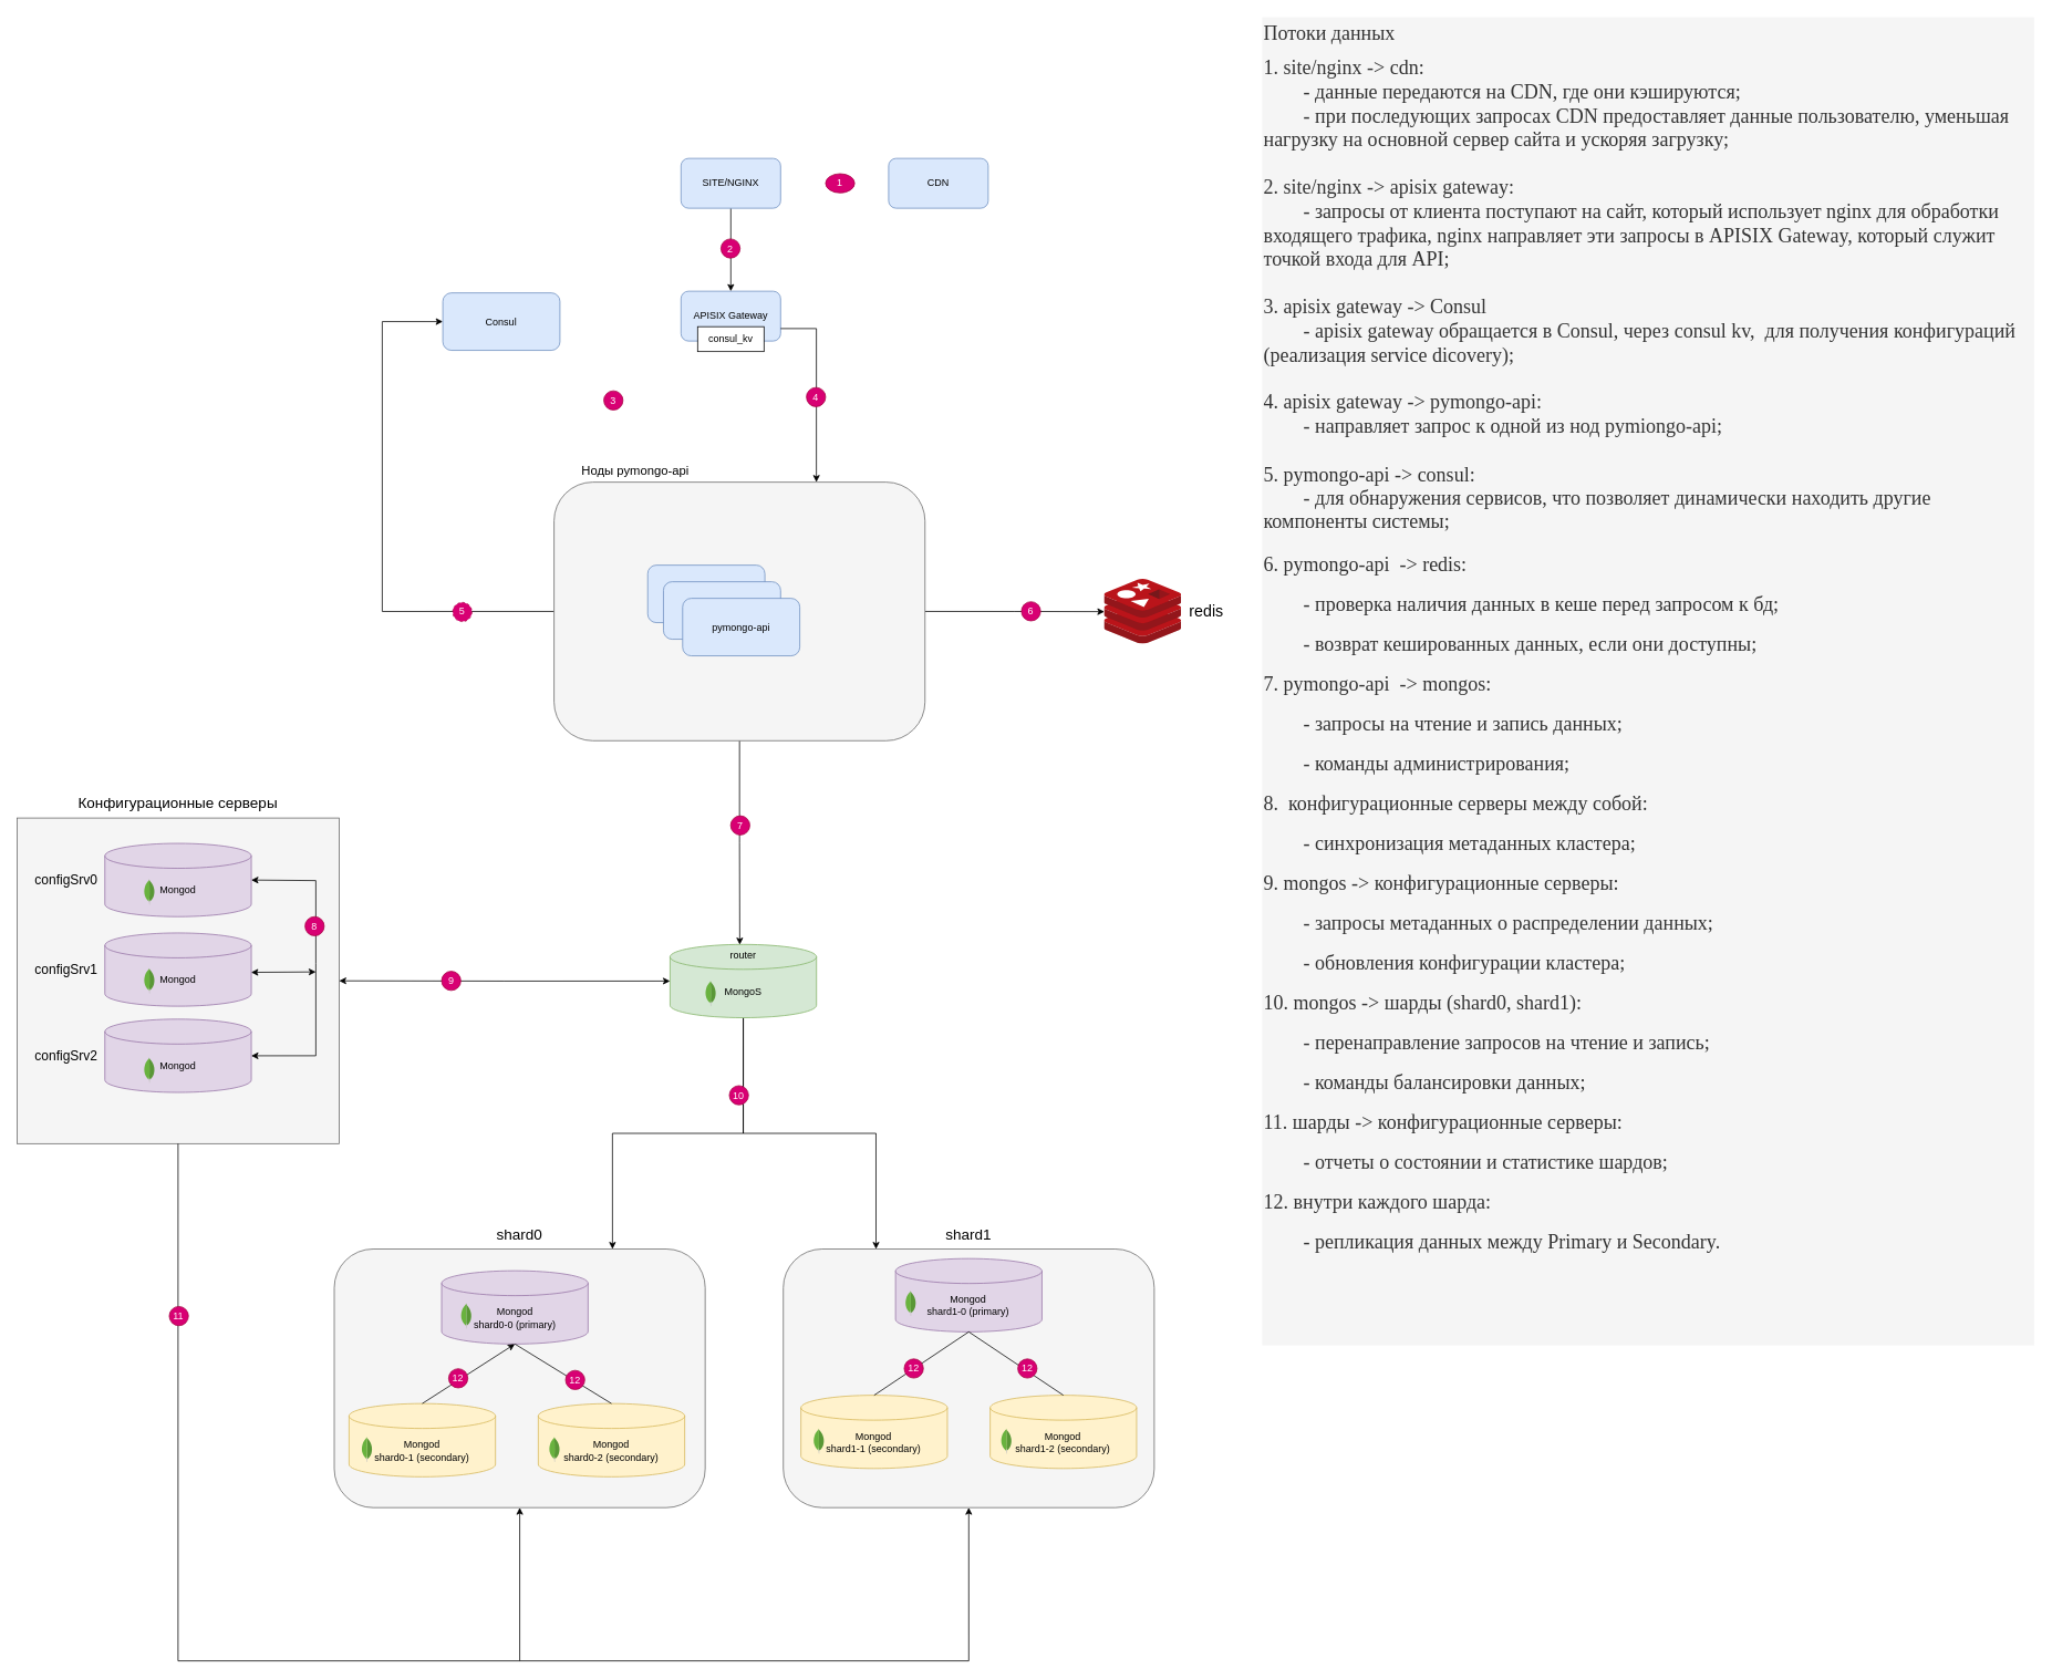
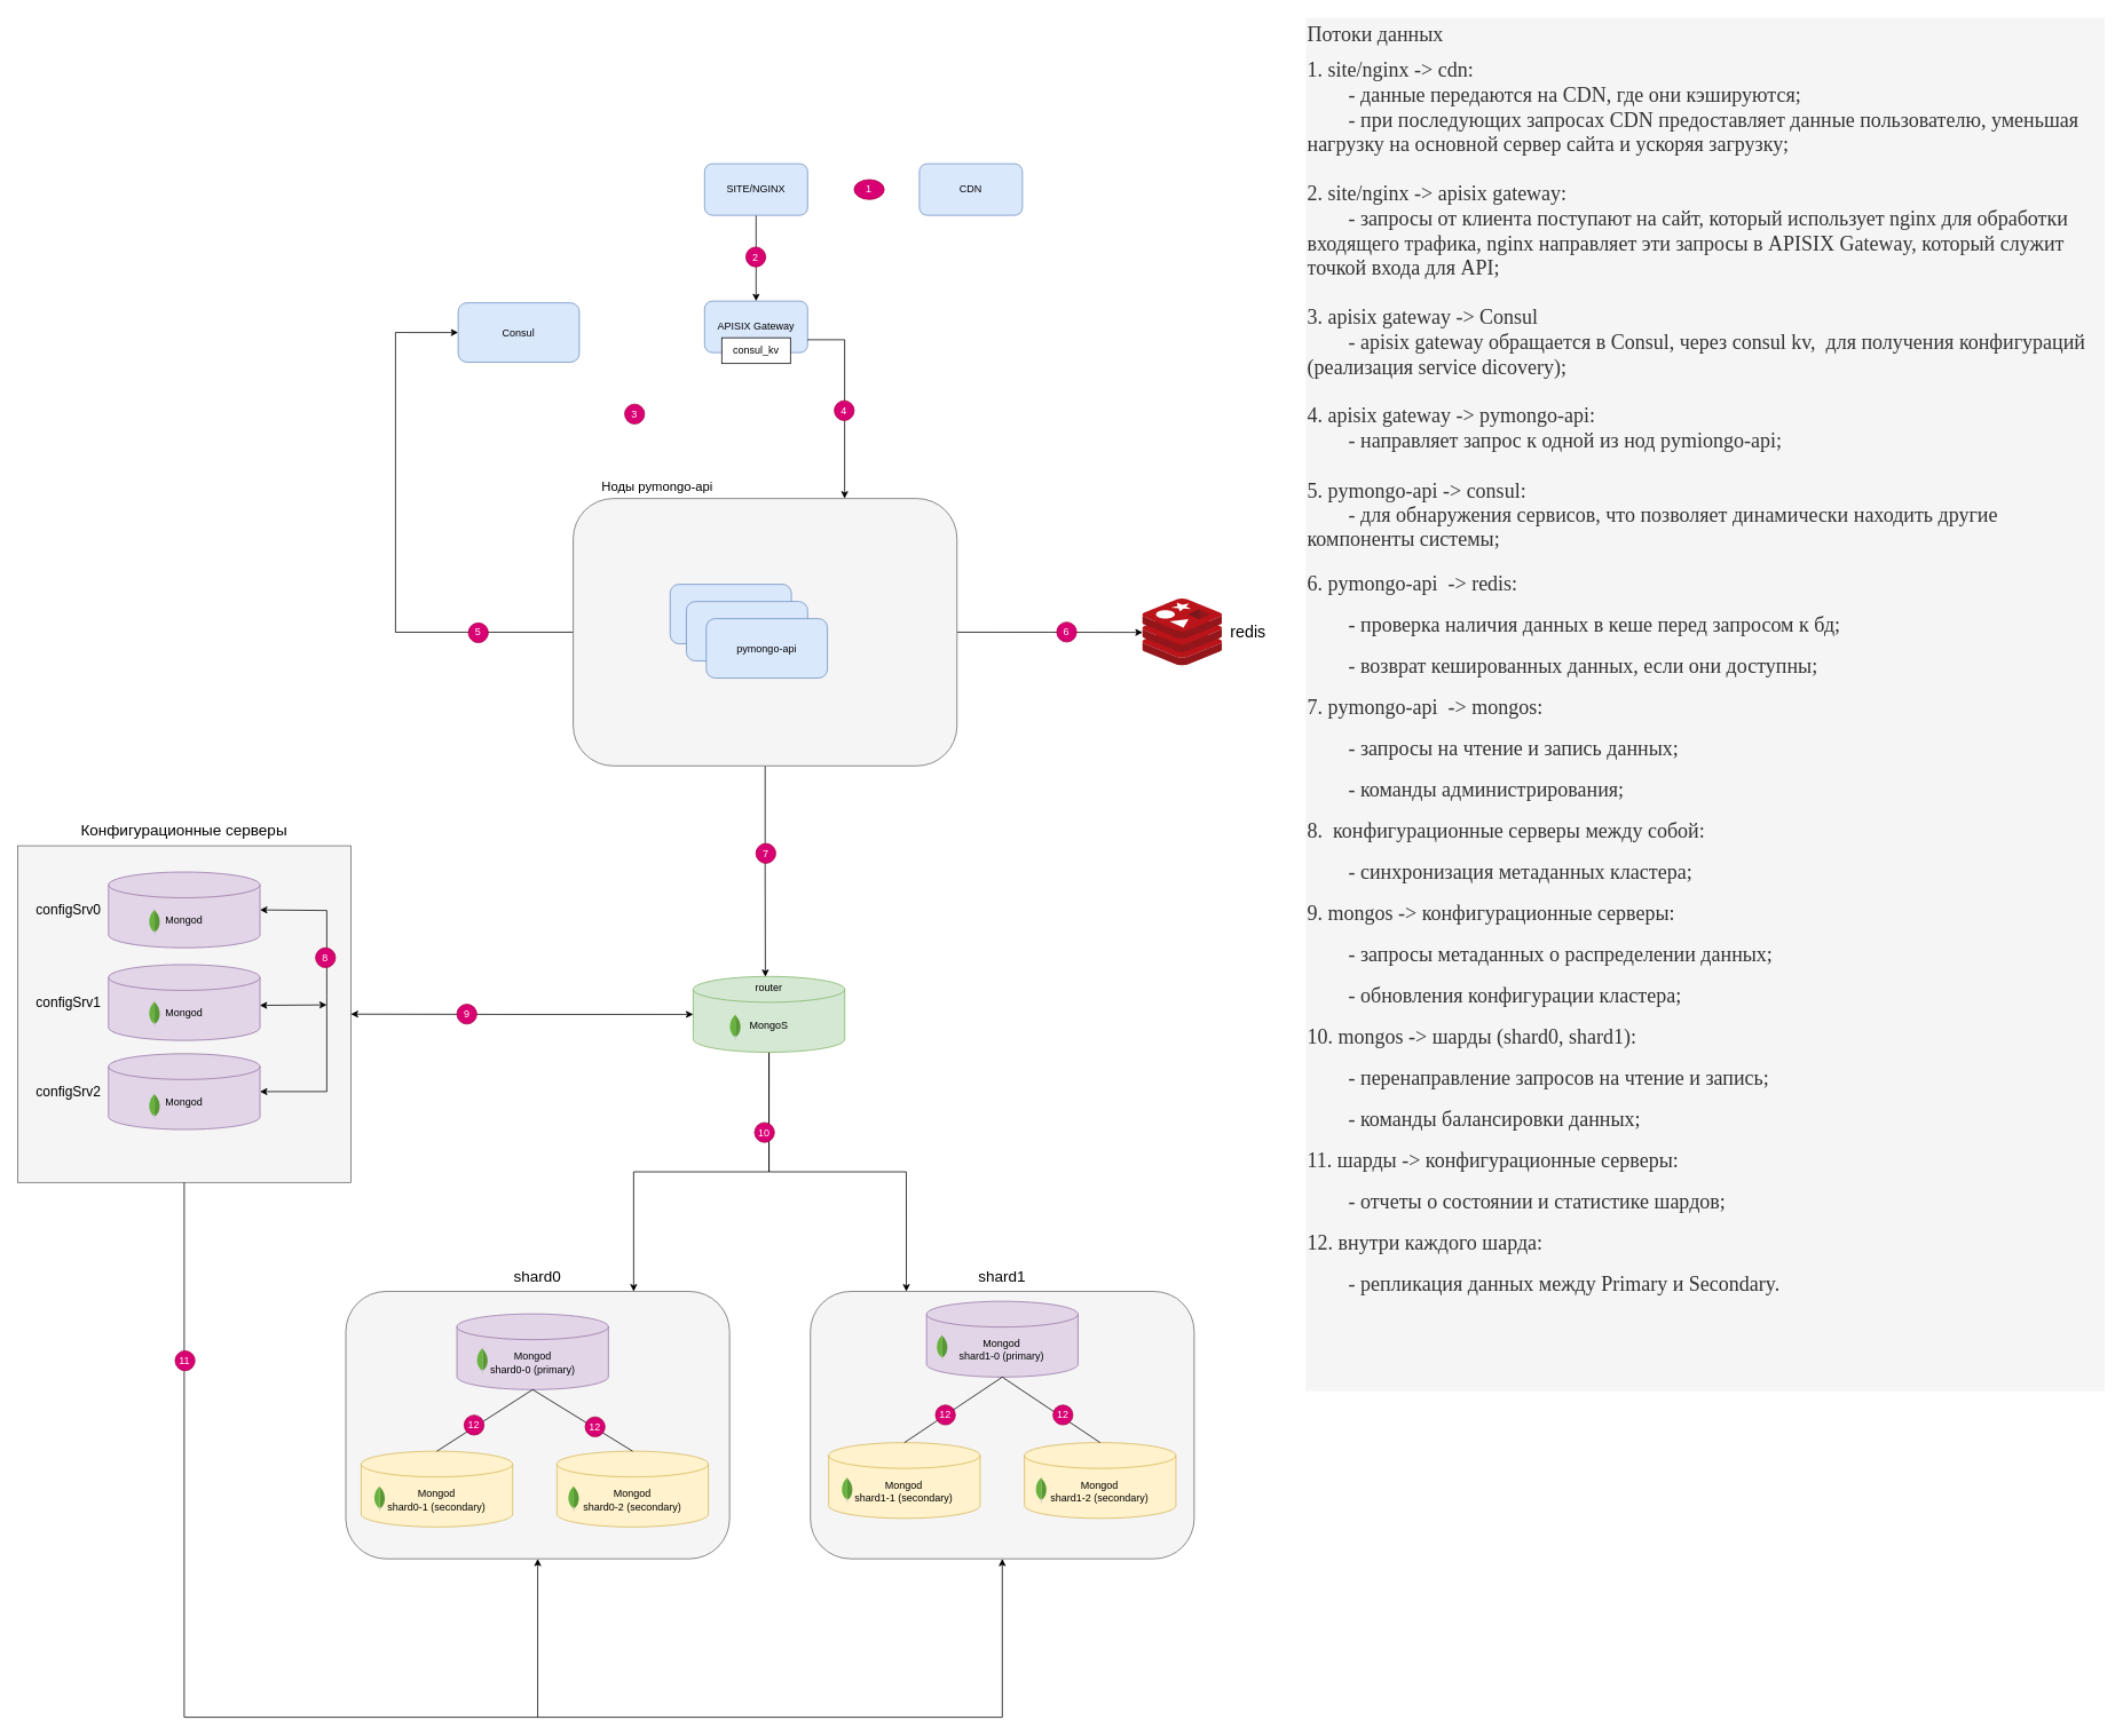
- <mxCell id="73" value="5" style="ellipse;whiteSpace=wrap;html=1;aspect=fixed;fillColor=#d80073;fontColor=#ffffff;strokeColor=#A50040;dashed=1;" parent="1" vertex="1"><mxGeometry x="544.919" y="724.925" width="23.077" height="23.077" as="geometry" /></mxCell>
+ <mxCell id="73" value="5" style="ellipse;whiteSpace=wrap;html=1;aspect=fixed;fillColor=#d80073;fontColor=#ffffff;strokeColor=#A50040;" parent="1" vertex="1"><mxGeometry x="544.919" y="724.925" width="23.077" height="23.077" as="geometry" /></mxCell>
- <mxCell id="47" value="" style="endArrow=classic;html=1;rounded=0;exitX=0.5;exitY=0;exitDx=0;exitDy=0;exitPerimeter=0;entryX=0.5;entryY=1;entryDx=0;entryDy=0;entryPerimeter=0;" parent="1" source="43" target="40" edge="1"><mxGeometry width="50" height="50" relative="1" as="geometry"><mxPoint x="536.21" y="1668.27" as="sourcePoint" /><mxPoint x="586.21" y="1618.27" as="targetPoint" /></mxGeometry></mxCell>
+ <mxCell id="47" value="" style="endArrow=none;html=1;rounded=0;exitX=0.5;exitY=0;exitDx=0;exitDy=0;exitPerimeter=0;entryX=0.5;entryY=1;entryDx=0;entryDy=0;entryPerimeter=0;" parent="1" source="43" target="40" edge="1"><mxGeometry width="50" height="50" relative="1" as="geometry"><mxPoint x="536.21" y="1668.27" as="sourcePoint" /><mxPoint x="586.21" y="1618.27" as="targetPoint" /></mxGeometry></mxCell>
